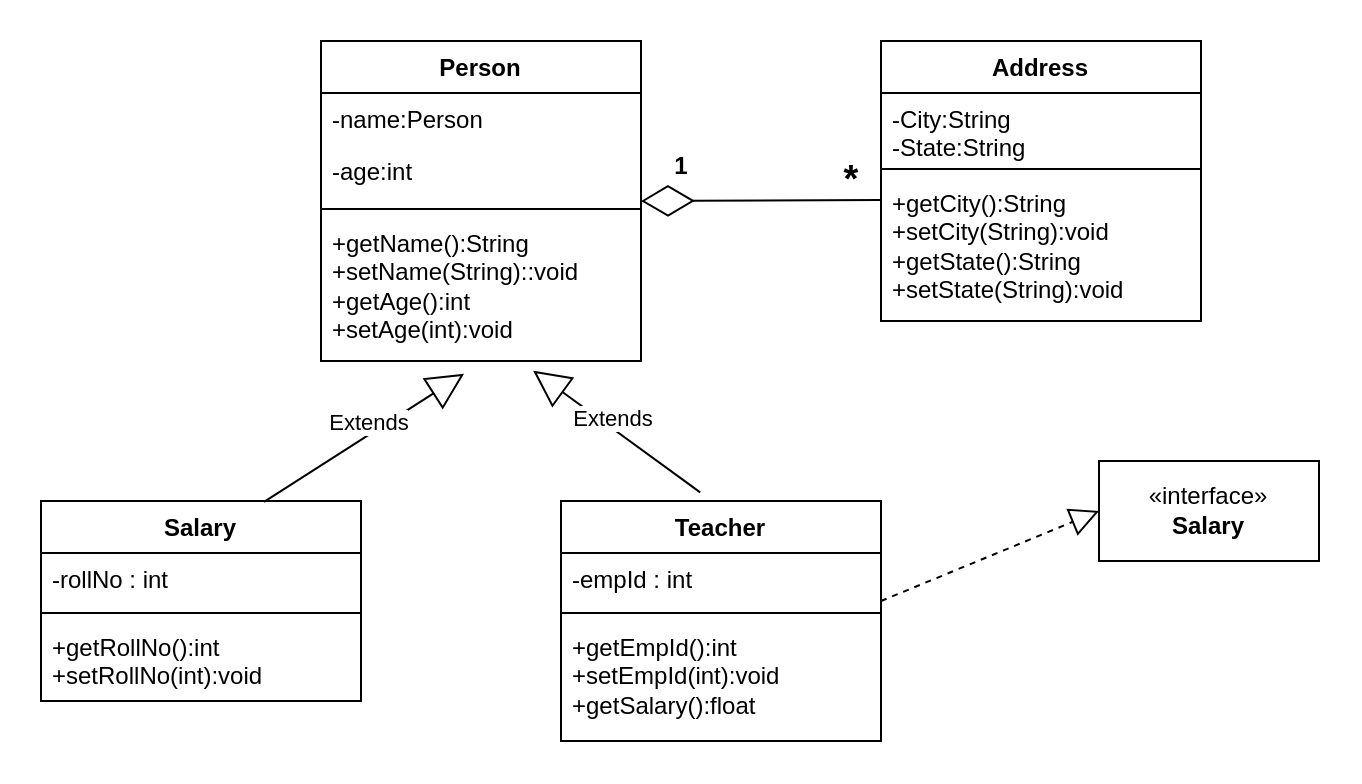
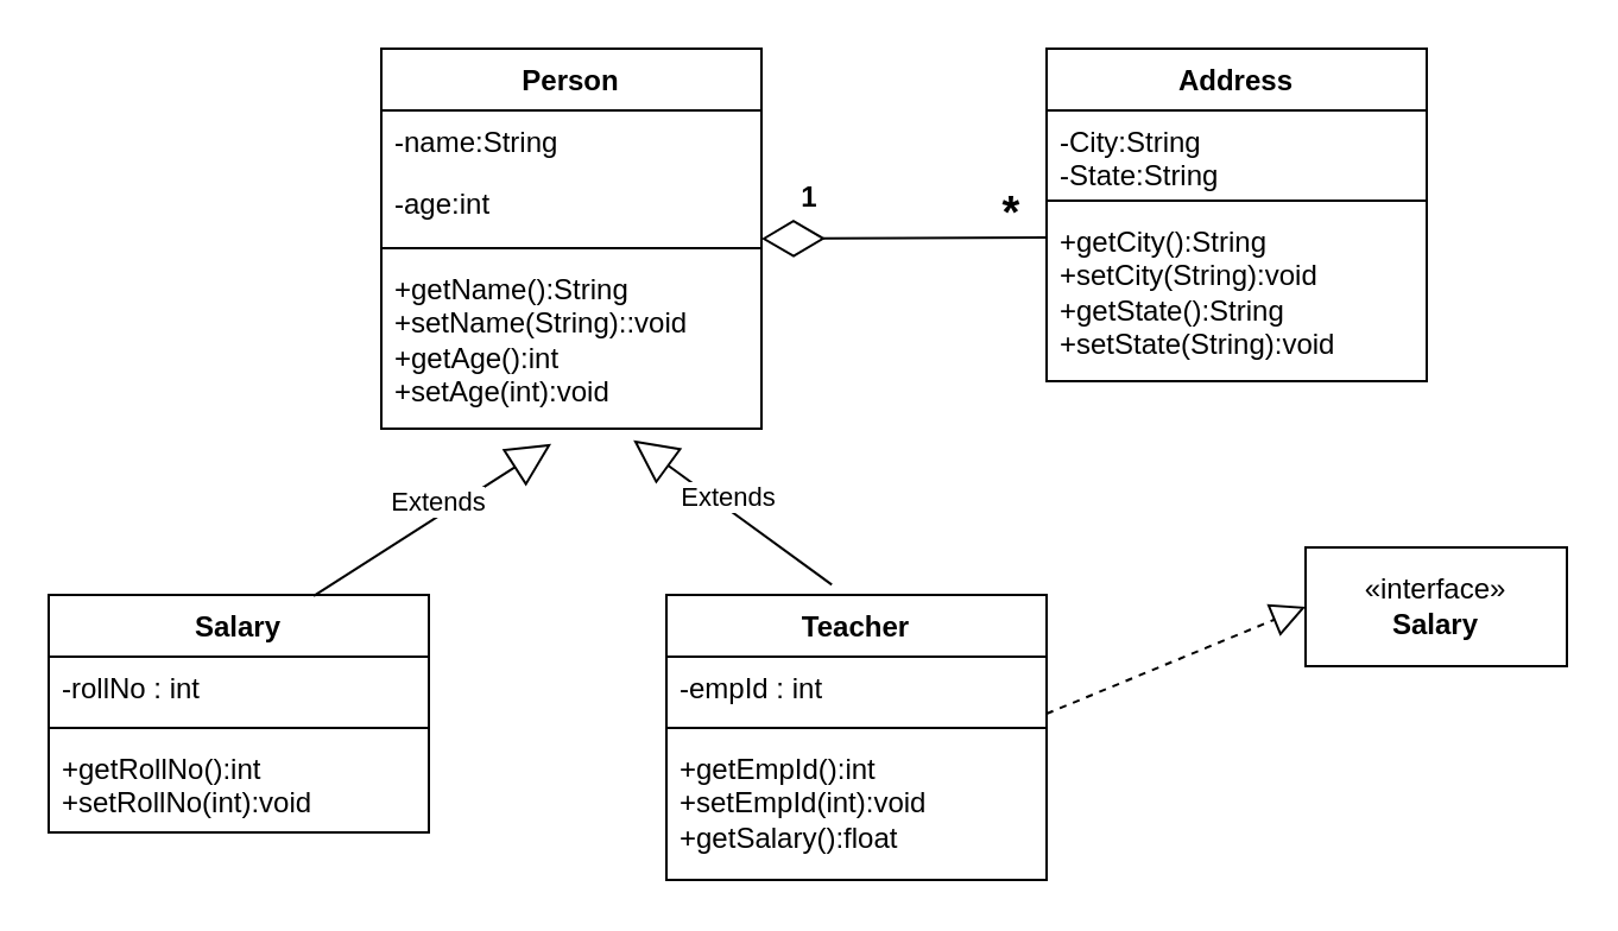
- <mxCell id="3" value="-name:Person" style="text;strokeColor=none;fillColor=none;align=left;verticalAlign=top;spacingLeft=4;spacingRight=4;overflow=hidden;rotatable=0;points=[[0,0.5],[1,0.5]];portConstraint=eastwest;whiteSpace=wrap;html=1;" vertex="1" parent="2"><mxGeometry y="26" width="160" height="26" as="geometry" /></mxCell>
+ <mxCell id="3" value="-name:String" style="text;strokeColor=none;fillColor=none;align=left;verticalAlign=top;spacingLeft=4;spacingRight=4;overflow=hidden;rotatable=0;points=[[0,0.5],[1,0.5]];portConstraint=eastwest;whiteSpace=wrap;html=1;" vertex="1" parent="2"><mxGeometry y="26" width="160" height="26" as="geometry" /></mxCell>
